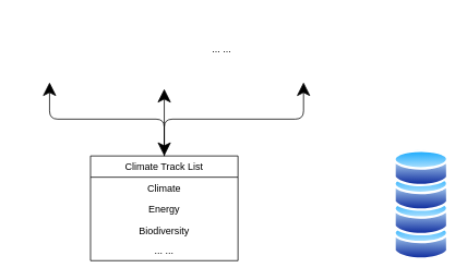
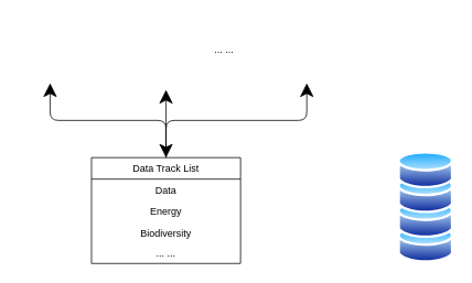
- <mxCell id="2" value="Climate Track List" style="swimlane;fontStyle=0;childLayout=stackLayout;horizontal=1;startSize=26;fillColor=none;horizontalStack=0;resizeParent=1;resizeParentMax=0;resizeLast=0;collapsible=1;marginBottom=0;hachureGap=4;pointerEvents=0;" vertex="1" parent="1"><mxGeometry x="110" y="190" width="180" height="128" as="geometry" /></mxCell>
+ <mxCell id="2" value="Data Track List" style="swimlane;fontStyle=0;childLayout=stackLayout;horizontal=1;startSize=26;fillColor=none;horizontalStack=0;resizeParent=1;resizeParentMax=0;resizeLast=0;collapsible=1;marginBottom=0;hachureGap=4;pointerEvents=0;" vertex="1" parent="1"><mxGeometry x="110" y="190" width="180" height="128" as="geometry" /></mxCell>
- <mxCell id="3" value="Climate" style="text;strokeColor=none;fillColor=none;align=center;verticalAlign=top;spacingLeft=4;spacingRight=4;overflow=hidden;rotatable=0;points=[[0,0.5],[1,0.5]];portConstraint=eastwest;" vertex="1" parent="2"><mxGeometry y="26" width="180" height="26" as="geometry" /></mxCell>
+ <mxCell id="3" value="Data" style="text;strokeColor=none;fillColor=none;align=center;verticalAlign=top;spacingLeft=4;spacingRight=4;overflow=hidden;rotatable=0;points=[[0,0.5],[1,0.5]];portConstraint=eastwest;" vertex="1" parent="2"><mxGeometry y="26" width="180" height="26" as="geometry" /></mxCell>
